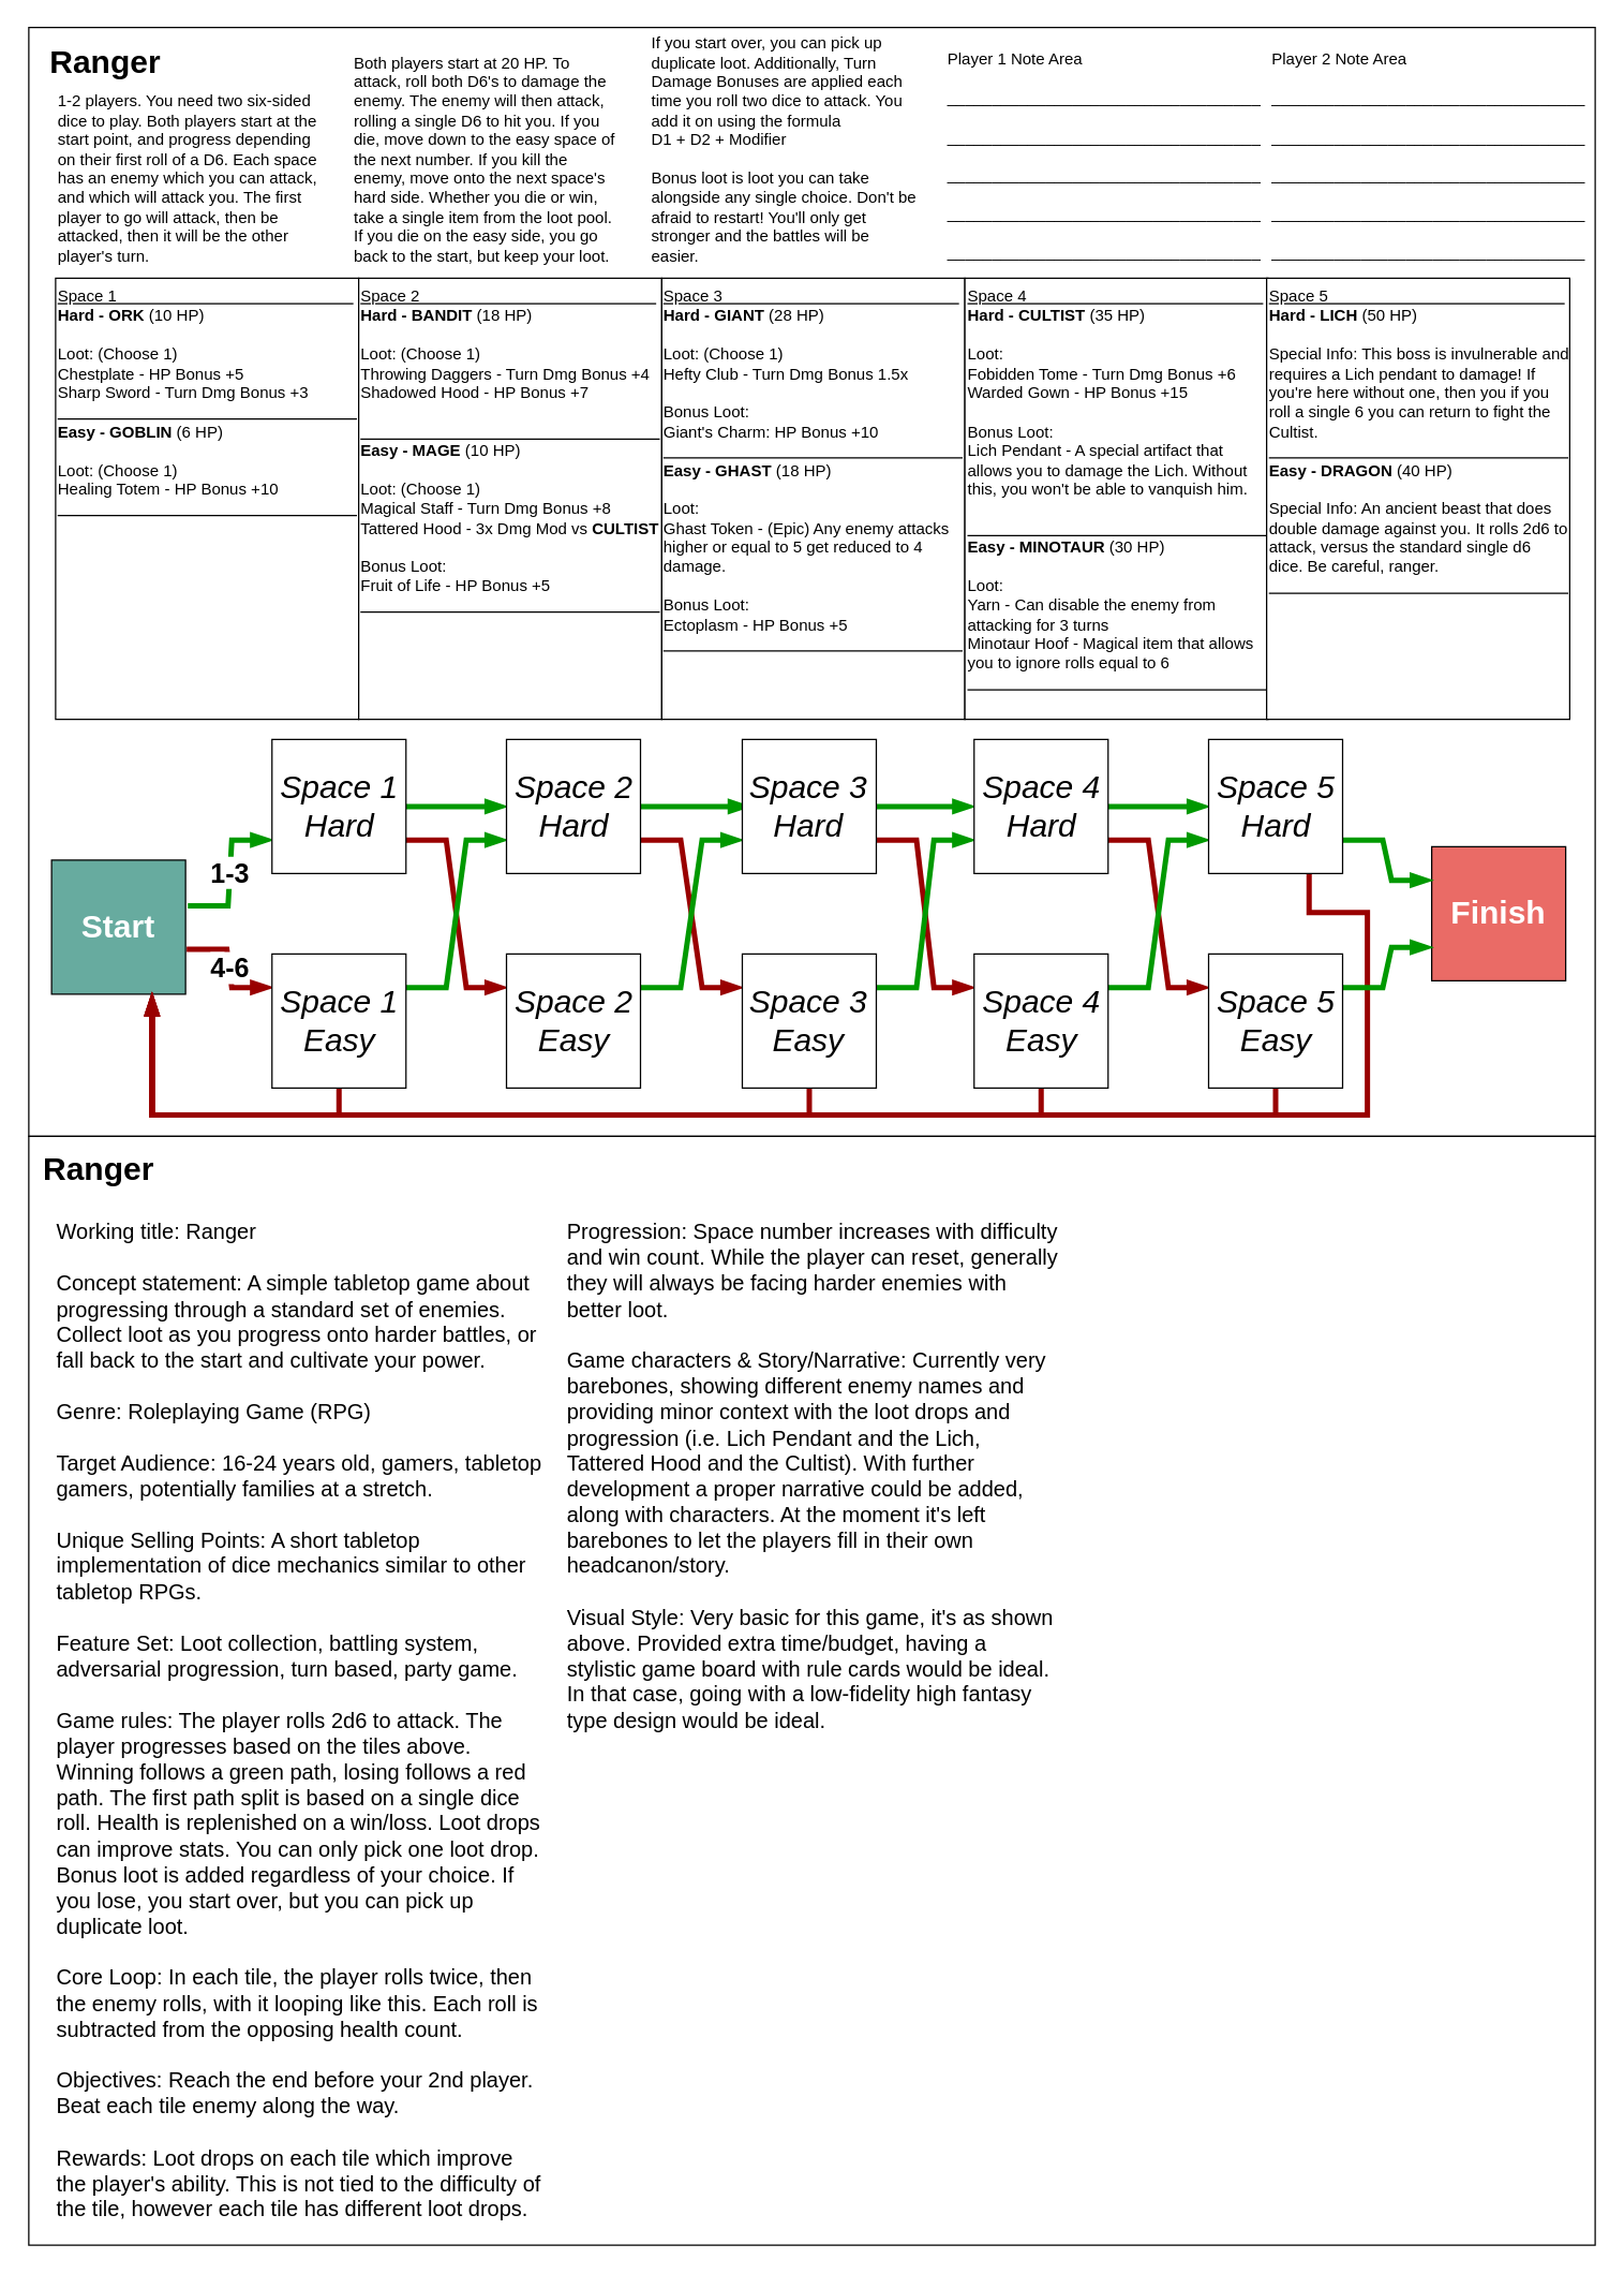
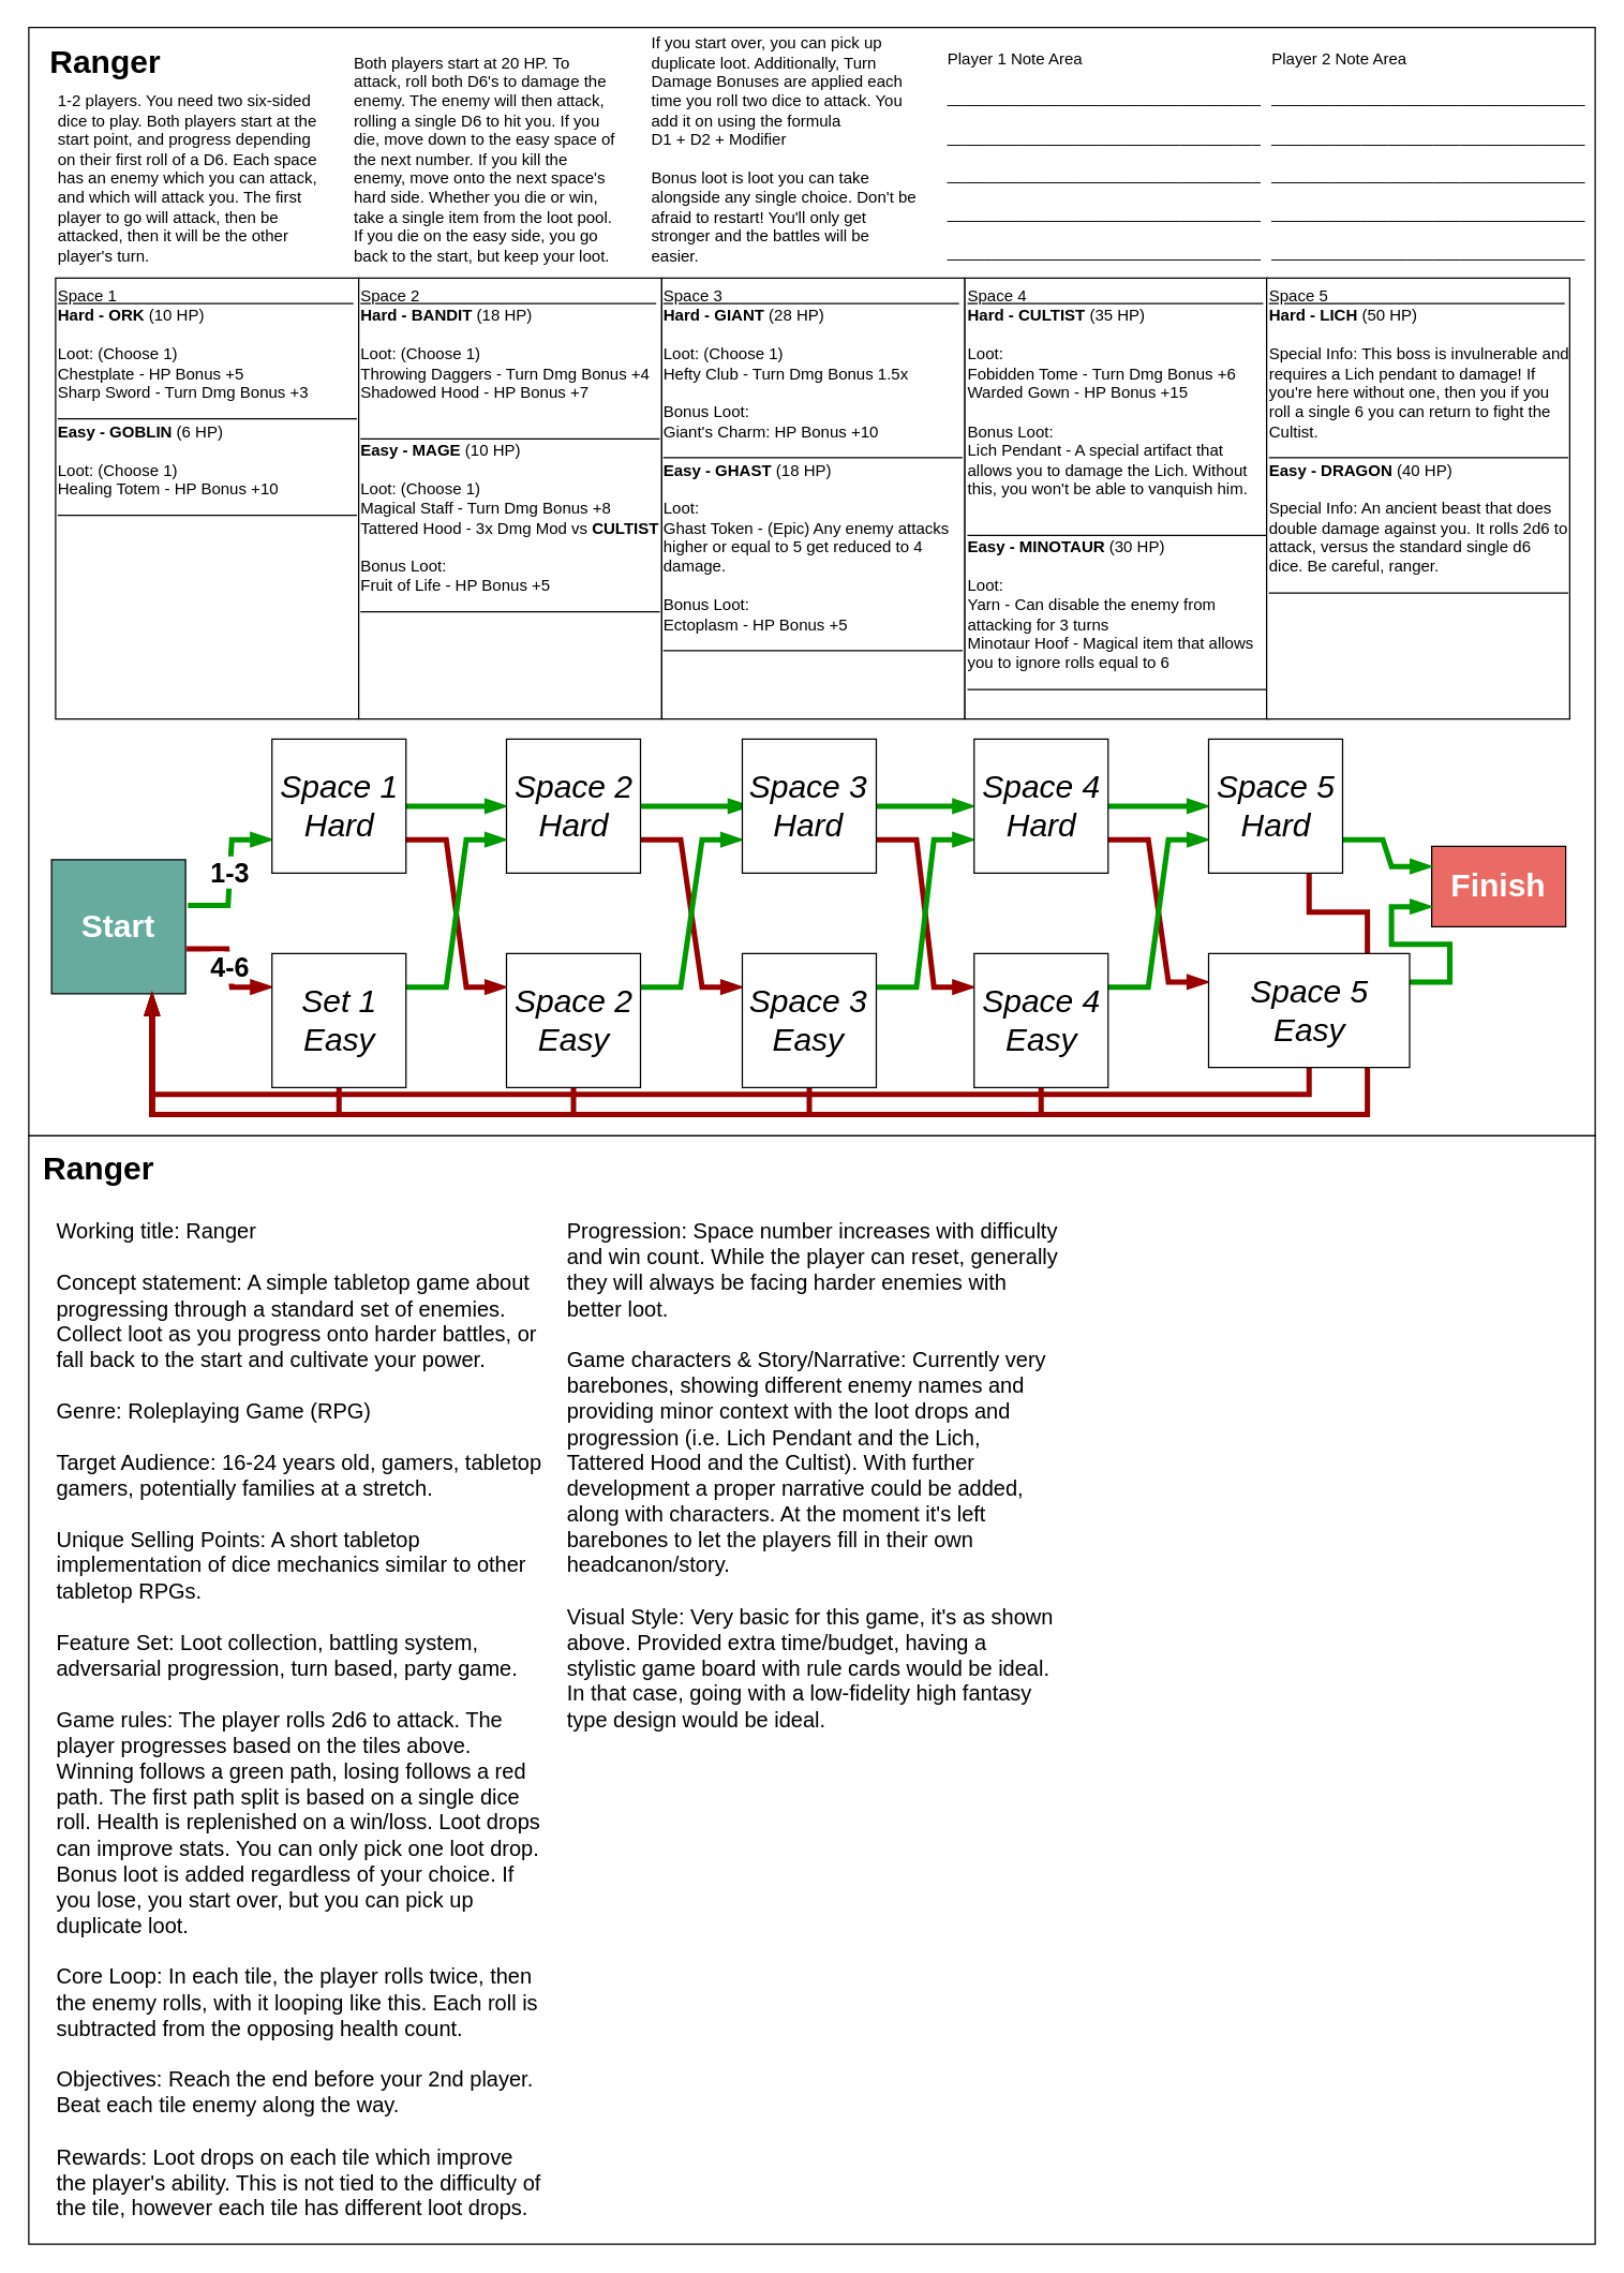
- <mxCell id="8" value="Finish" style="rounded=0;whiteSpace=wrap;html=1;labelBackgroundColor=none;fontSize=24;fontColor=#FFFFFF;fillColor=#EA6B66;fontStyle=1" parent="1" vertex="1"><mxGeometry x="1068" y="631" width="100" height="100" as="geometry" /></mxCell>
+ <mxCell id="8" value="Finish" style="rounded=0;whiteSpace=wrap;html=1;labelBackgroundColor=none;fontSize=24;fontColor=#FFFFFF;fillColor=#EA6B66;fontStyle=1" parent="1" vertex="1"><mxGeometry x="1068" y="631" width="100" height="60" as="geometry" /></mxCell>
- <mxCell id="27" value="Space 1&lt;br&gt;Easy" style="rounded=0;whiteSpace=wrap;html=1;fontSize=24;fontStyle=2" parent="1" vertex="1"><mxGeometry x="202.5" y="711" width="100" height="100" as="geometry" /></mxCell>
+ <mxCell id="27" value="Set 1&lt;br&gt;Easy" style="rounded=0;whiteSpace=wrap;html=1;fontSize=24;fontStyle=2" parent="1" vertex="1"><mxGeometry x="202.5" y="711" width="100" height="100" as="geometry" /></mxCell>
- <mxCell id="51" value="Space 5&lt;br&gt;Easy" style="rounded=0;whiteSpace=wrap;html=1;fontSize=24;fontStyle=2" parent="1" vertex="1"><mxGeometry x="901.5" y="711" width="100" height="100" as="geometry" /></mxCell>
+ <mxCell id="51" value="Space 5&lt;br&gt;Easy" style="rounded=0;whiteSpace=wrap;html=1;fontSize=24;fontStyle=2" parent="1" vertex="1"><mxGeometry x="901.5" y="711" width="150" height="85" as="geometry" /></mxCell>
+ <mxCell id="32" style="rounded=0;orthogonalLoop=1;jettySize=auto;html=1;entryX=0.75;entryY=1;entryDx=0;entryDy=0;fontSize=16;strokeWidth=4;endArrow=blockThin;endFill=1;strokeColor=#990000;exitX=0.5;exitY=1;exitDx=0;exitDy=0;edgeStyle=orthogonalEdgeStyle;" parent="1" source="33" target="7" edge="1"><mxGeometry relative="1" as="geometry"><mxPoint x="543" y="847" as="targetPoint" /></mxGeometry></mxCell>
